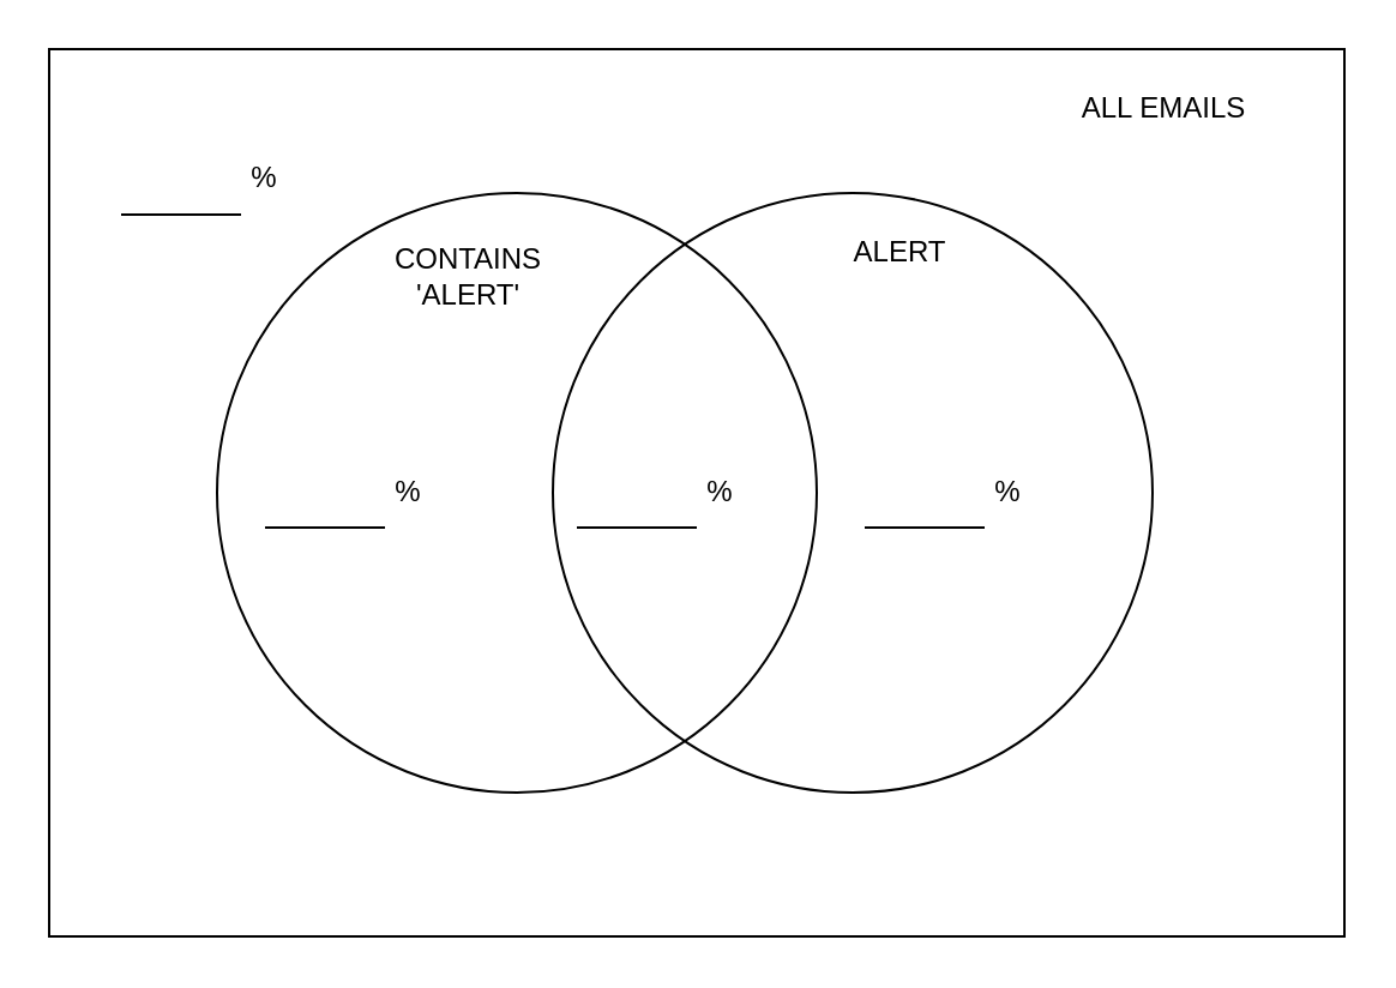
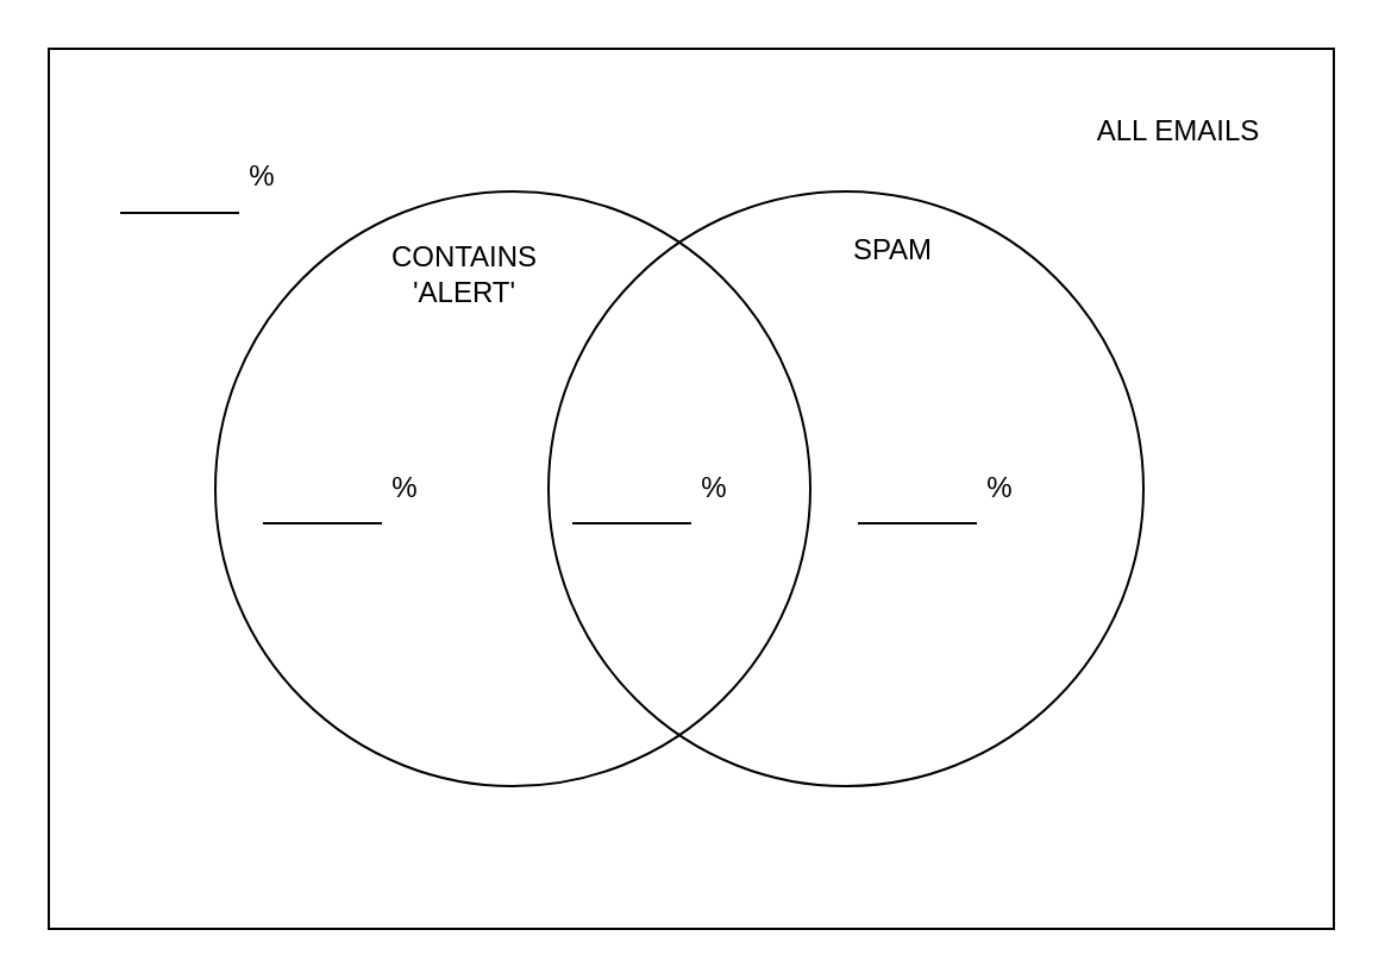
- <mxCell id="5" value="ALL EMAILS" style="text;html=1;strokeColor=none;fillColor=none;align=center;verticalAlign=middle;whiteSpace=wrap;rounded=0;" vertex="1" parent="1"><mxGeometry x="430" y="30" width="110" height="30" as="geometry" /></mxCell>
+ <mxCell id="5" value="ALL EMAILS" style="text;html=1;strokeColor=none;fillColor=none;align=center;verticalAlign=middle;whiteSpace=wrap;rounded=0;" vertex="1" parent="1"><mxGeometry x="440" y="40" width="110" height="30" as="geometry" /></mxCell>
- <mxCell id="6" value="ALERT" style="text;html=1;strokeColor=none;fillColor=none;align=center;verticalAlign=middle;whiteSpace=wrap;rounded=0;" vertex="1" parent="1"><mxGeometry x="320" y="90" width="110" height="30" as="geometry" /></mxCell>
+ <mxCell id="6" value="SPAM" style="text;html=1;strokeColor=none;fillColor=none;align=center;verticalAlign=middle;whiteSpace=wrap;rounded=0;" vertex="1" parent="1"><mxGeometry x="320" y="90" width="110" height="30" as="geometry" /></mxCell>
